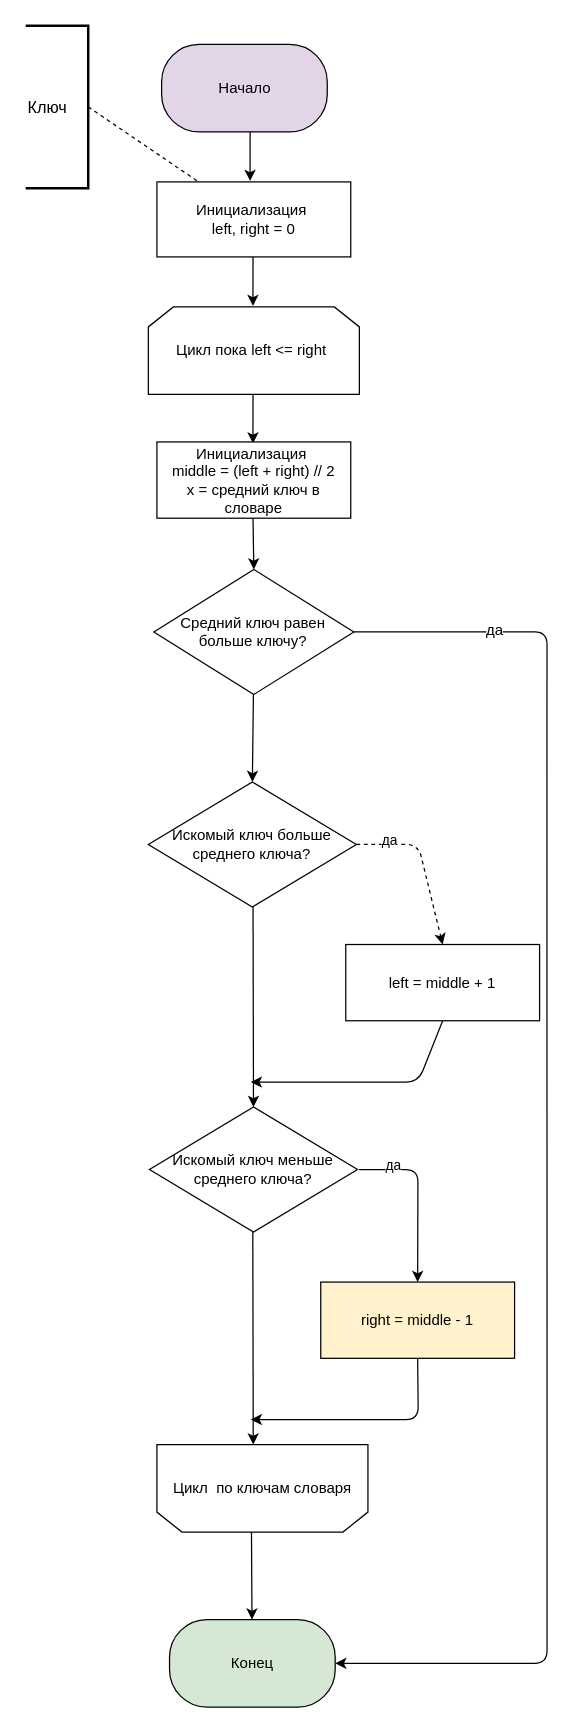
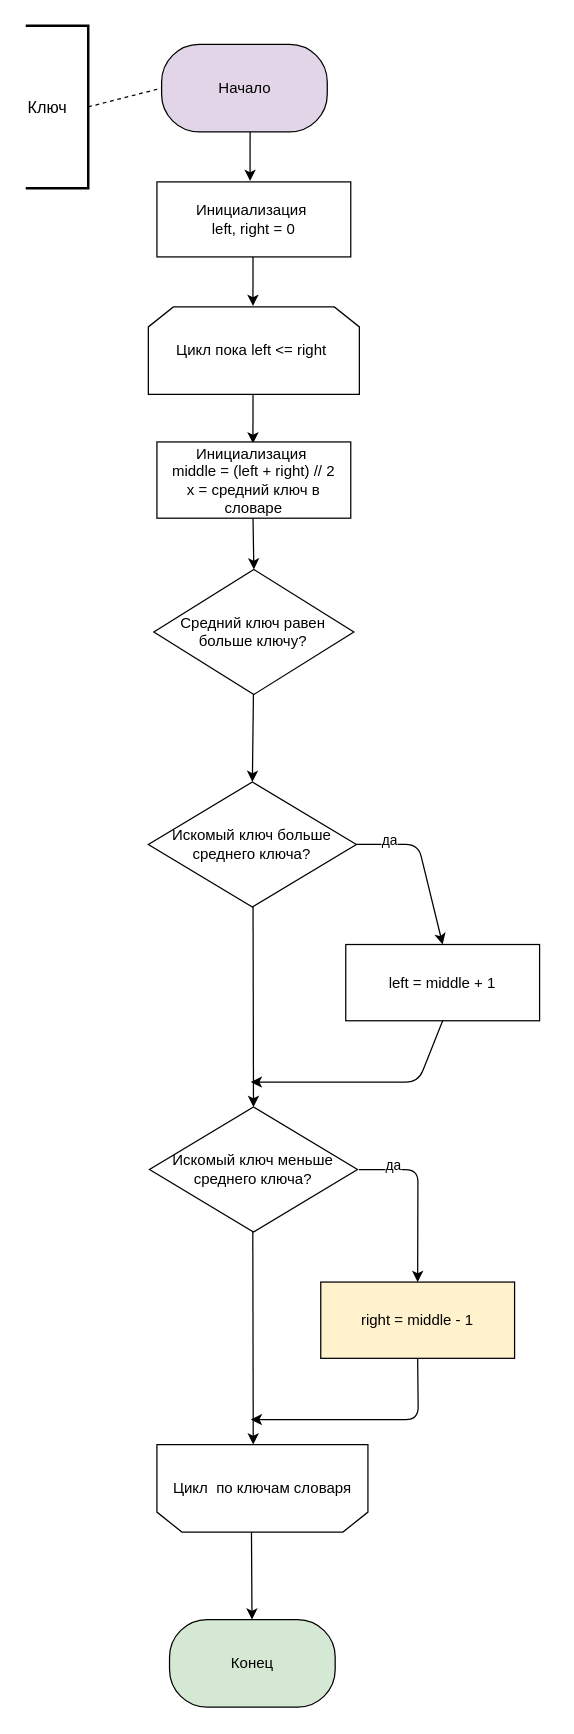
- <mxCell id="8" value="" style="endArrow=none;dashed=1;html=1;exitX=0;exitY=0.5;exitDx=0;exitDy=0;exitPerimeter=0;" edge="1" parent="1" source="7" target="15"><mxGeometry width="50" height="50" relative="1" as="geometry"><mxPoint x="63.08" y="95" as="sourcePoint" /><mxPoint x="113.08" y="45" as="targetPoint" /></mxGeometry></mxCell>
+ <mxCell id="8" value="" style="endArrow=none;dashed=1;html=1;entryX=0;entryY=0.5;entryDx=0;entryDy=0;exitX=0;exitY=0.5;exitDx=0;exitDy=0;exitPerimeter=0;" edge="1" parent="1" source="7" target="3"><mxGeometry width="50" height="50" relative="1" as="geometry"><mxPoint x="63.08" y="95" as="sourcePoint" /><mxPoint x="113.08" y="45" as="targetPoint" /></mxGeometry></mxCell>
- <mxCell id="10" value="" style="endArrow=classic;html=1;exitX=1;exitY=0.5;exitDx=0;exitDy=0;entryX=0.5;entryY=0;entryDx=0;entryDy=0;dashed=1;" edge="1" parent="1" source="21" target="22"><mxGeometry width="50" height="50" relative="1" as="geometry"><mxPoint x="201.77" y="695" as="sourcePoint" /><mxPoint x="360" y="645" as="targetPoint" /><Array as="points"><mxPoint x="334" y="675" /></Array></mxGeometry></mxCell>
+ <mxCell id="10" value="" style="endArrow=classic;html=1;exitX=1;exitY=0.5;exitDx=0;exitDy=0;entryX=0.5;entryY=0;entryDx=0;entryDy=0;" edge="1" parent="1" source="21" target="22"><mxGeometry width="50" height="50" relative="1" as="geometry"><mxPoint x="201.77" y="695" as="sourcePoint" /><mxPoint x="360" y="645" as="targetPoint" /><Array as="points"><mxPoint x="334" y="675" /></Array></mxGeometry></mxCell>
- <mxCell id="13" value="" style="endArrow=classic;html=1;exitX=1;exitY=0.5;exitDx=0;exitDy=0;entryX=1;entryY=0.5;entryDx=0;entryDy=0;" edge="1" parent="1" source="19" target="12"><mxGeometry width="50" height="50" relative="1" as="geometry"><mxPoint x="283.13" y="505" as="sourcePoint" /><mxPoint x="420" y="1055" as="targetPoint" /><Array as="points"><mxPoint x="437" y="505" /><mxPoint x="436.92" y="605" /><mxPoint x="437" y="1075" /><mxPoint x="437" y="1330" /></Array></mxGeometry></mxCell>
- <mxCell id="14" value="&lt;font style=&quot;font-size: 12px&quot;&gt;да&lt;/font&gt;" style="edgeLabel;html=1;align=center;verticalAlign=middle;resizable=0;points=[];" vertex="1" connectable="0" parent="13"><mxGeometry x="-0.803" y="2" relative="1" as="geometry"><mxPoint x="-1" as="offset" /></mxGeometry></mxCell>
